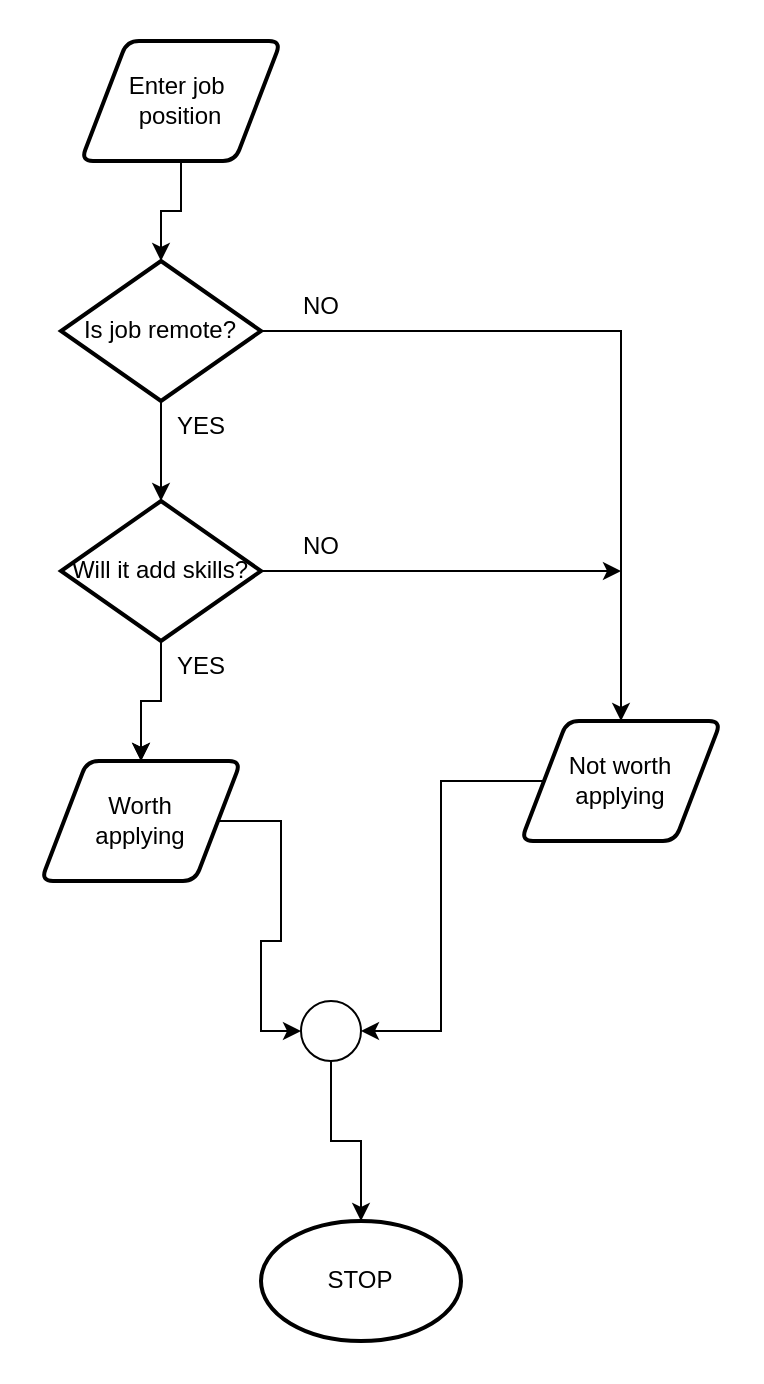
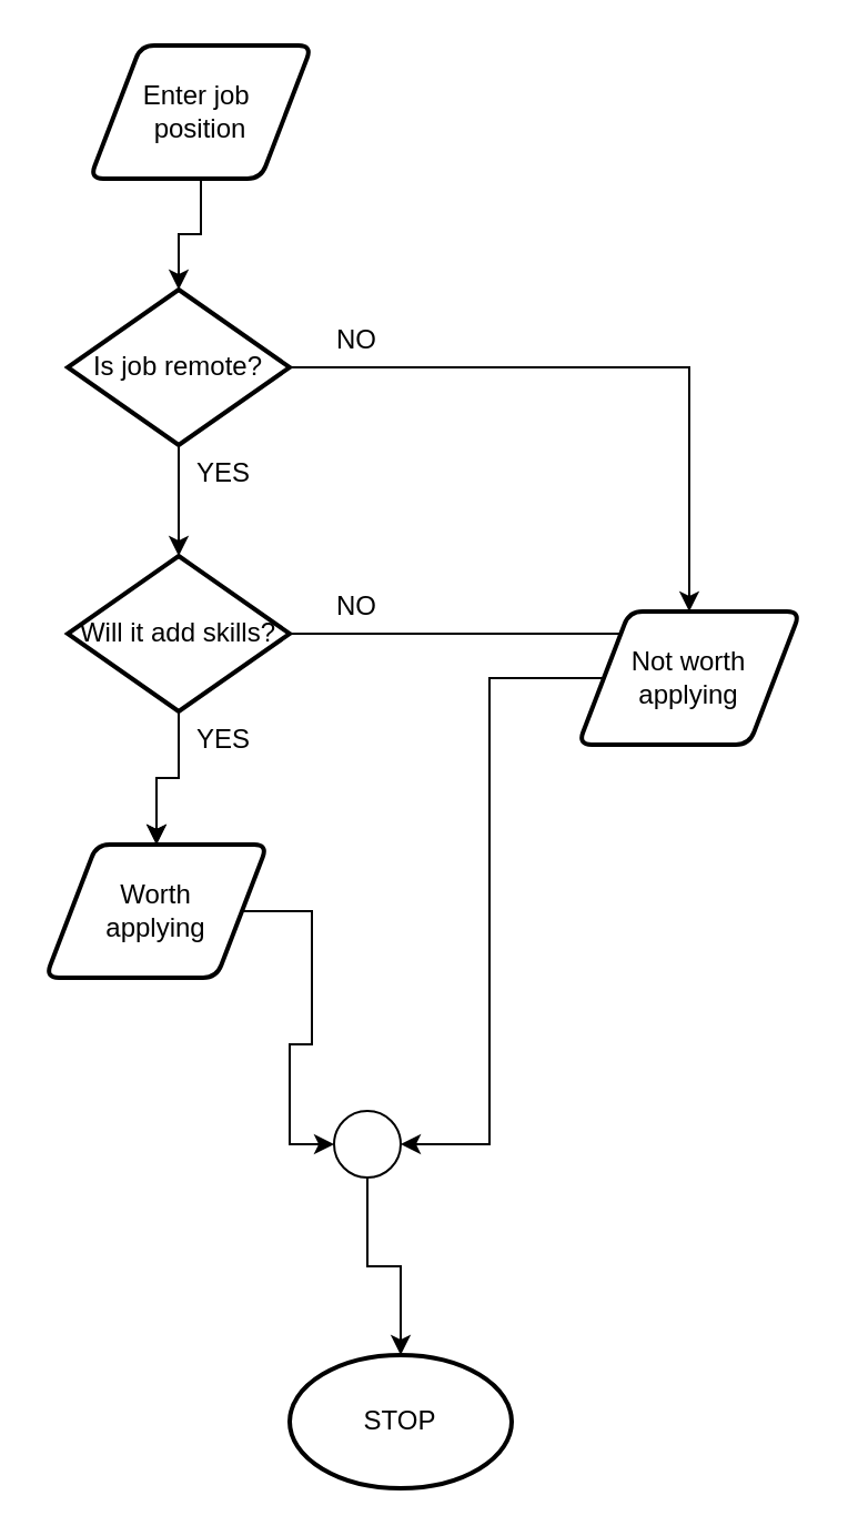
- <mxCell id="12" value="Not worth applying" style="shape=parallelogram;html=1;strokeWidth=2;perimeter=parallelogramPerimeter;whiteSpace=wrap;rounded=1;arcSize=12;size=0.23;" vertex="1" parent="1"><mxGeometry x="260" y="360" width="100" height="60" as="geometry" /></mxCell>
+ <mxCell id="12" value="Not worth applying" style="shape=parallelogram;html=1;strokeWidth=2;perimeter=parallelogramPerimeter;whiteSpace=wrap;rounded=1;arcSize=12;size=0.23;" vertex="1" parent="1"><mxGeometry x="260" y="275" width="100" height="60" as="geometry" /></mxCell>
